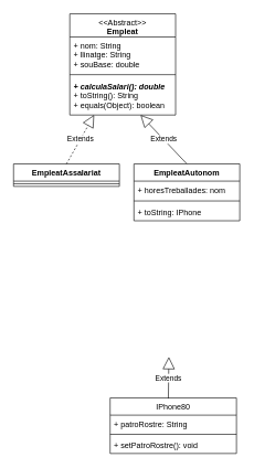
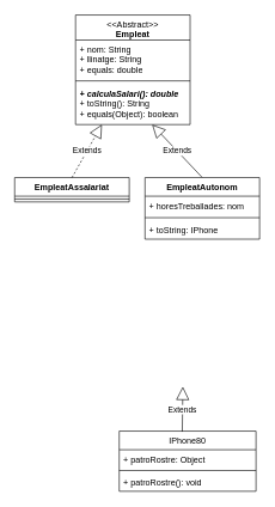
- <mxCell id="8" value="+ nom: String&lt;br&gt;+ llinatge: String&lt;br&gt;+ souBase: double" style="text;strokeColor=none;fillColor=none;align=left;verticalAlign=top;spacingLeft=4;spacingRight=4;overflow=hidden;rotatable=0;points=[[0,0.5],[1,0.5]];portConstraint=eastwest;whiteSpace=wrap;html=1;" parent="7" vertex="1"><mxGeometry y="35" width="160" height="53" as="geometry" /></mxCell>
+ <mxCell id="8" value="+ nom: String&lt;br&gt;+ llinatge: String&lt;br&gt;+ equals: double" style="text;strokeColor=none;fillColor=none;align=left;verticalAlign=top;spacingLeft=4;spacingRight=4;overflow=hidden;rotatable=0;points=[[0,0.5],[1,0.5]];portConstraint=eastwest;whiteSpace=wrap;html=1;" parent="7" vertex="1"><mxGeometry y="35" width="160" height="53" as="geometry" /></mxCell>
- <mxCell id="3" value="+ patroRostre: String" style="text;align=left;verticalAlign=top;spacingLeft=4;spacingRight=4;overflow=hidden;rotatable=0;points=[[0,0.5],[1,0.5]];portConstraint=eastwest;" parent="2" vertex="1"><mxGeometry y="26" width="191" height="26" as="geometry" /></mxCell>
+ <mxCell id="3" value="+ patroRostre: Object" style="text;align=left;verticalAlign=top;spacingLeft=4;spacingRight=4;overflow=hidden;rotatable=0;points=[[0,0.5],[1,0.5]];portConstraint=eastwest;" parent="2" vertex="1"><mxGeometry y="26" width="191" height="26" as="geometry" /></mxCell>
- <mxCell id="5" value="+ setPatroRostre(): void" style="text;align=left;verticalAlign=top;spacingLeft=4;spacingRight=4;overflow=hidden;rotatable=0;points=[[0,0.5],[1,0.5]];portConstraint=eastwest;fontStyle=0" parent="2" vertex="1"><mxGeometry y="58" width="191" height="26" as="geometry" /></mxCell>
+ <mxCell id="5" value="+ patroRostre(): void" style="text;align=left;verticalAlign=top;spacingLeft=4;spacingRight=4;overflow=hidden;rotatable=0;points=[[0,0.5],[1,0.5]];portConstraint=eastwest;fontStyle=0" parent="2" vertex="1"><mxGeometry y="58" width="191" height="26" as="geometry" /></mxCell>
